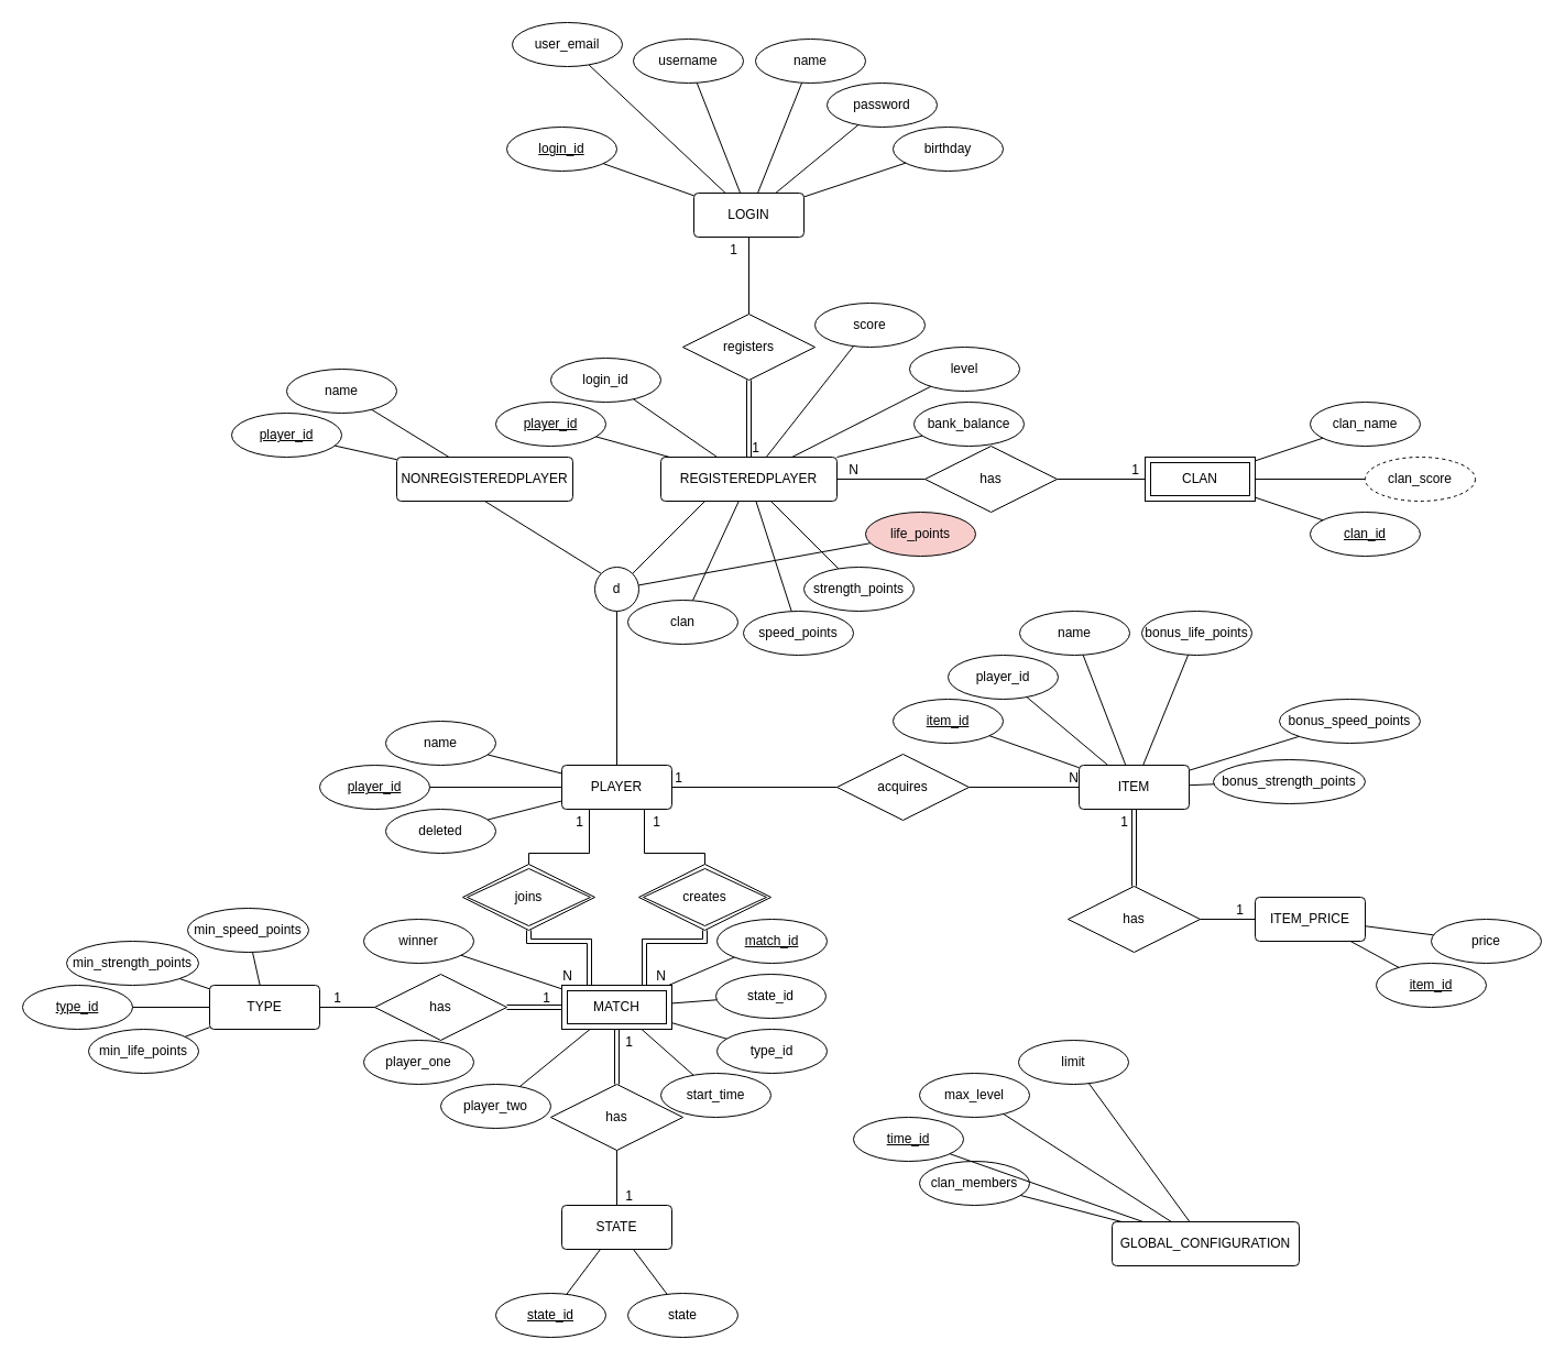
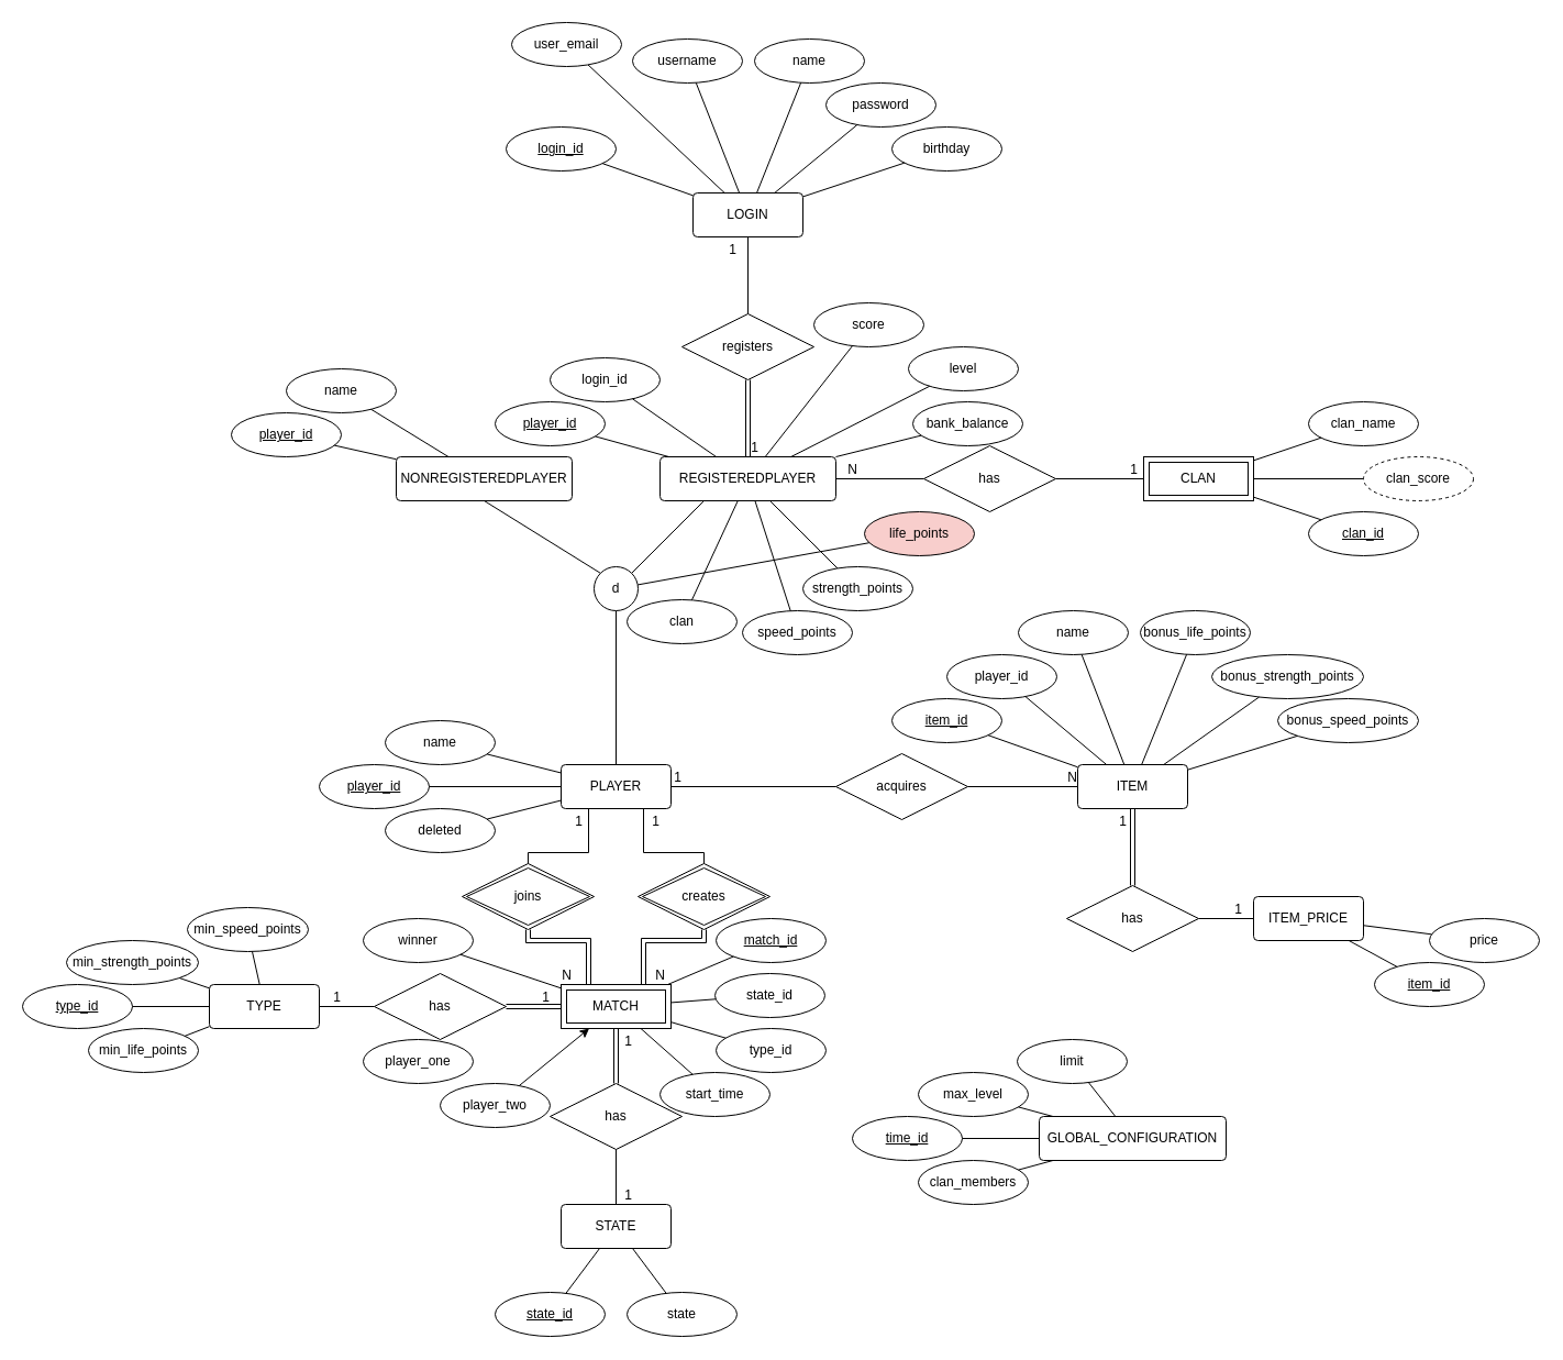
- <mxCell id="111" value="bonus_strength_points" style="ellipse;whiteSpace=wrap;html=1;align=center;" vertex="1" parent="1"><mxGeometry x="1102" y="690" width="138" height="40" as="geometry" /></mxCell>
+ <mxCell id="111" value="bonus_strength_points" style="ellipse;whiteSpace=wrap;html=1;align=center;" vertex="1" parent="1"><mxGeometry x="1102" y="595" width="138" height="40" as="geometry" /></mxCell>
- <mxCell id="103" value="" style="endArrow=none;html=1;rounded=0;" edge="1" parent="1" source="101" target="5"><mxGeometry relative="1" as="geometry"><mxPoint x="431.171" y="963.652" as="sourcePoint" /><mxPoint x="520" y="938.889" as="targetPoint" /></mxGeometry></mxCell>
+ <mxCell id="103" value="" style="endArrow=classic;html=1;rounded=0;" edge="1" parent="1" source="101" target="5"><mxGeometry relative="1" as="geometry"><mxPoint x="431.171" y="963.652" as="sourcePoint" /><mxPoint x="520" y="938.889" as="targetPoint" /></mxGeometry></mxCell>
- <mxCell id="60" value="&lt;div&gt;GLOBAL_CONFIGURATION&lt;/div&gt;" style="rounded=1;arcSize=10;whiteSpace=wrap;html=1;align=center;" vertex="1" parent="1"><mxGeometry x="1010" y="1110" width="170" height="40" as="geometry" /></mxCell>
+ <mxCell id="60" value="&lt;div&gt;GLOBAL_CONFIGURATION&lt;/div&gt;" style="rounded=1;arcSize=10;whiteSpace=wrap;html=1;align=center;" vertex="1" parent="1"><mxGeometry x="945" y="1015" width="170" height="40" as="geometry" /></mxCell>
